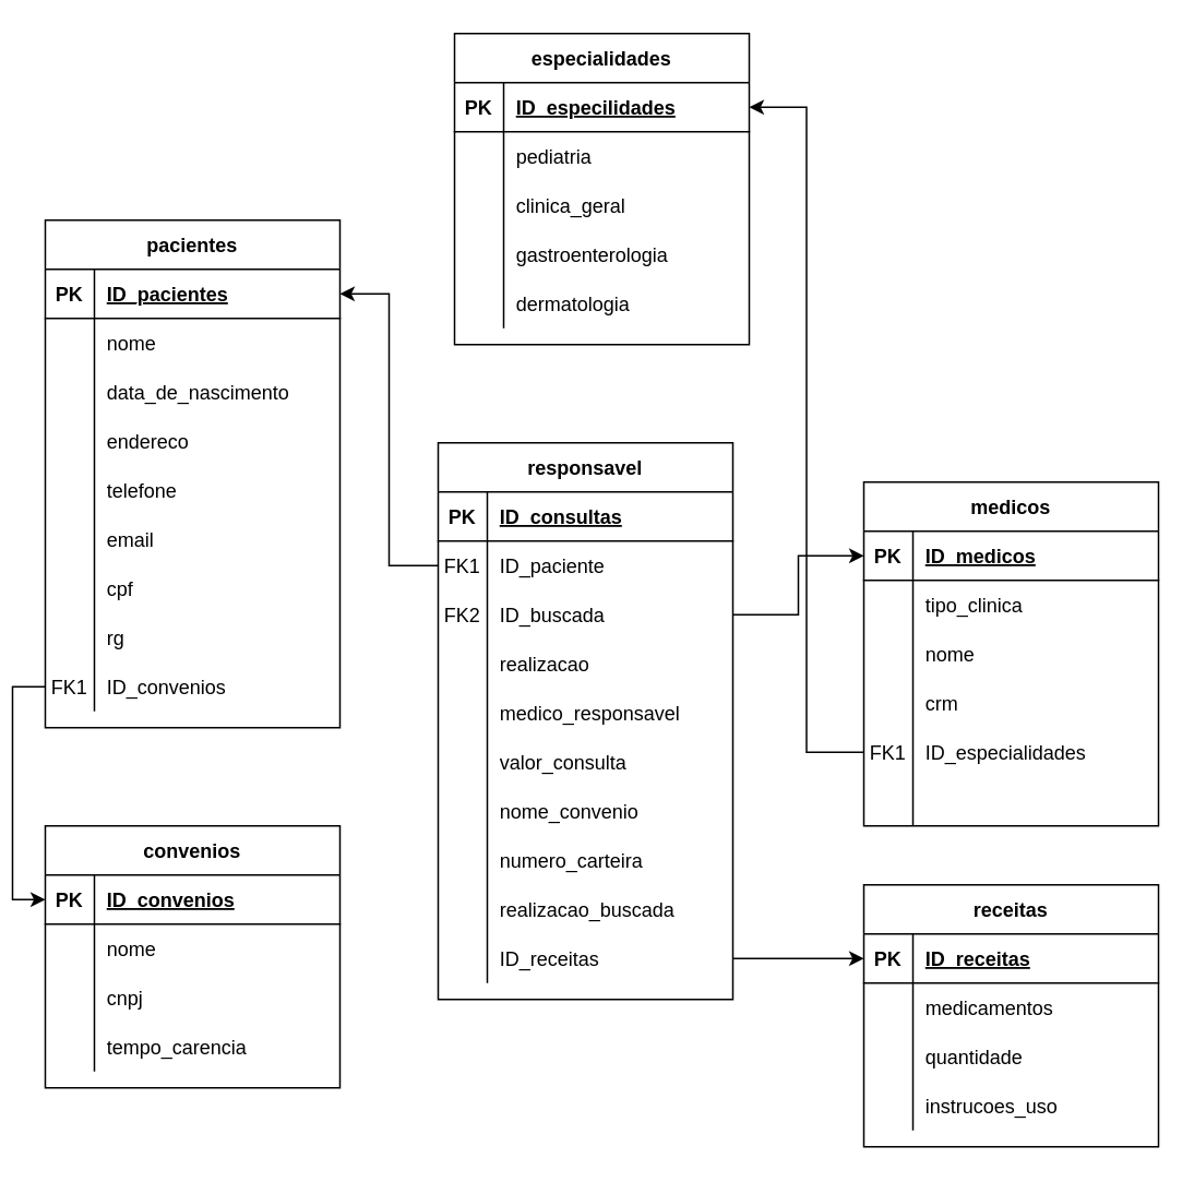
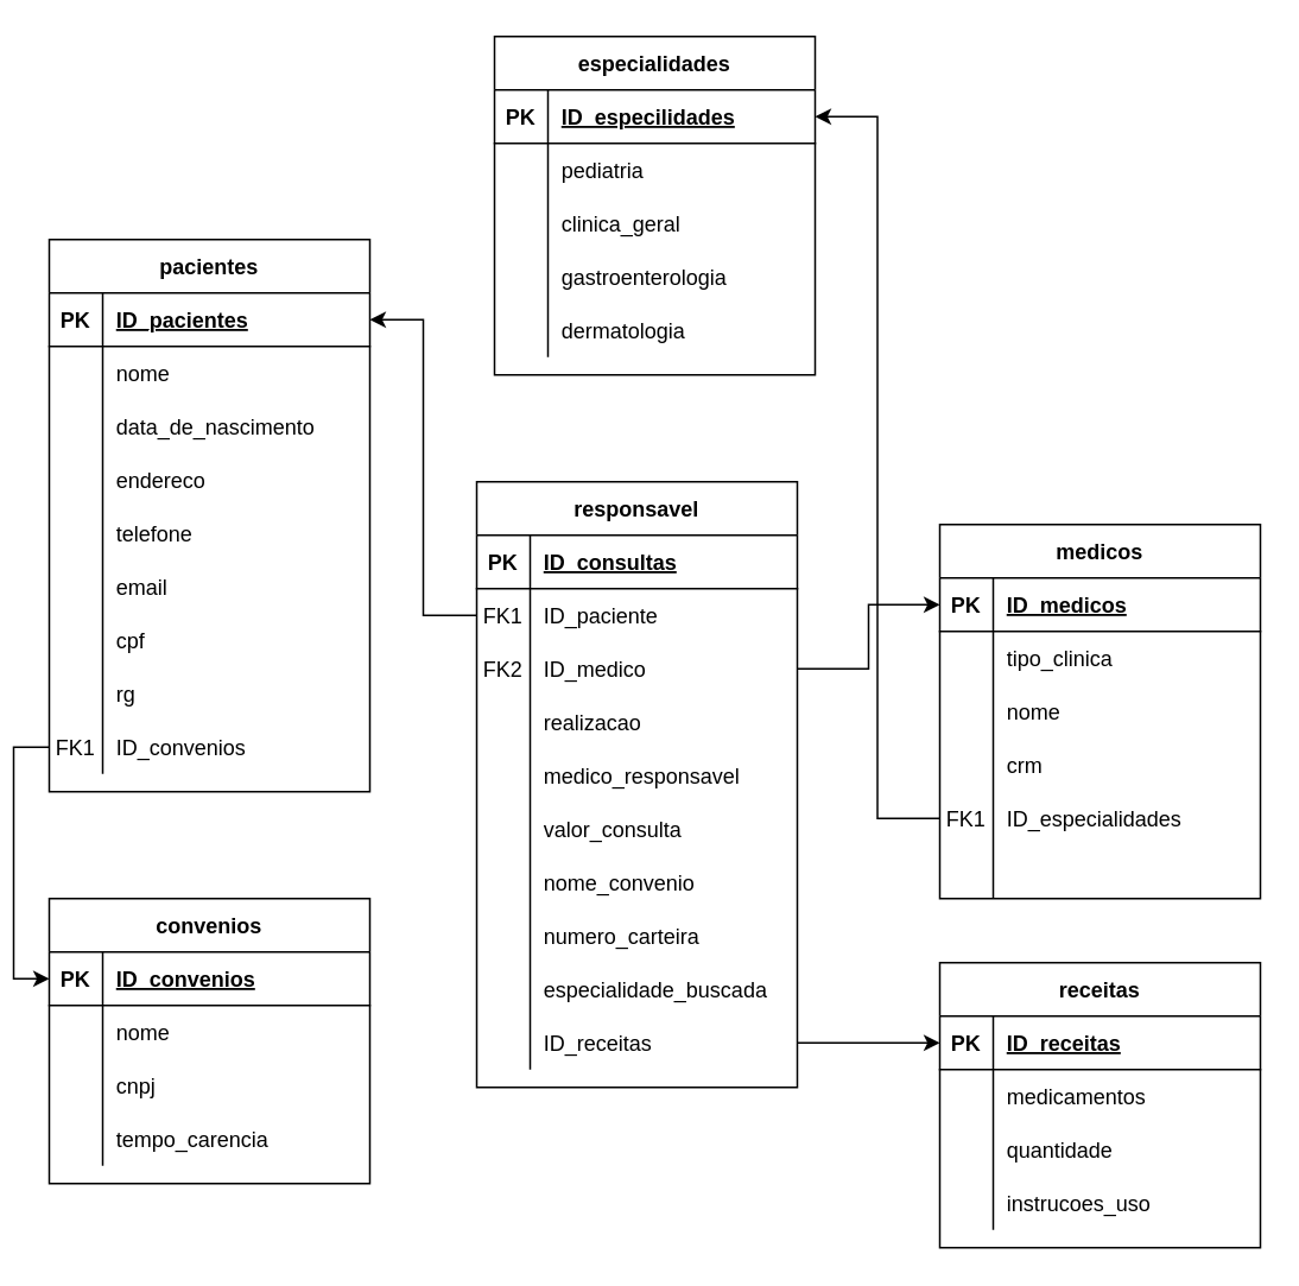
- <mxCell id="87" value="ID_buscada" style="shape=partialRectangle;connectable=0;fillColor=none;top=0;left=0;bottom=0;right=0;align=left;spacingLeft=6;overflow=hidden;strokeColor=default;" vertex="1" parent="85"><mxGeometry x="30" width="150" height="30" as="geometry"><mxRectangle width="150" height="30" as="alternateBounds" /></mxGeometry></mxCell>
+ <mxCell id="87" value="ID_medico" style="shape=partialRectangle;connectable=0;fillColor=none;top=0;left=0;bottom=0;right=0;align=left;spacingLeft=6;overflow=hidden;strokeColor=default;" vertex="1" parent="85"><mxGeometry x="30" width="150" height="30" as="geometry"><mxRectangle width="150" height="30" as="alternateBounds" /></mxGeometry></mxCell>
- <mxCell id="105" value="realizacao_buscada" style="shape=partialRectangle;connectable=0;fillColor=none;top=0;left=0;bottom=0;right=0;align=left;spacingLeft=6;overflow=hidden;strokeColor=default;" vertex="1" parent="103"><mxGeometry x="30" width="150" height="30" as="geometry"><mxRectangle width="150" height="30" as="alternateBounds" /></mxGeometry></mxCell>
+ <mxCell id="105" value="especialidade_buscada" style="shape=partialRectangle;connectable=0;fillColor=none;top=0;left=0;bottom=0;right=0;align=left;spacingLeft=6;overflow=hidden;strokeColor=default;" vertex="1" parent="103"><mxGeometry x="30" width="150" height="30" as="geometry"><mxRectangle width="150" height="30" as="alternateBounds" /></mxGeometry></mxCell>
